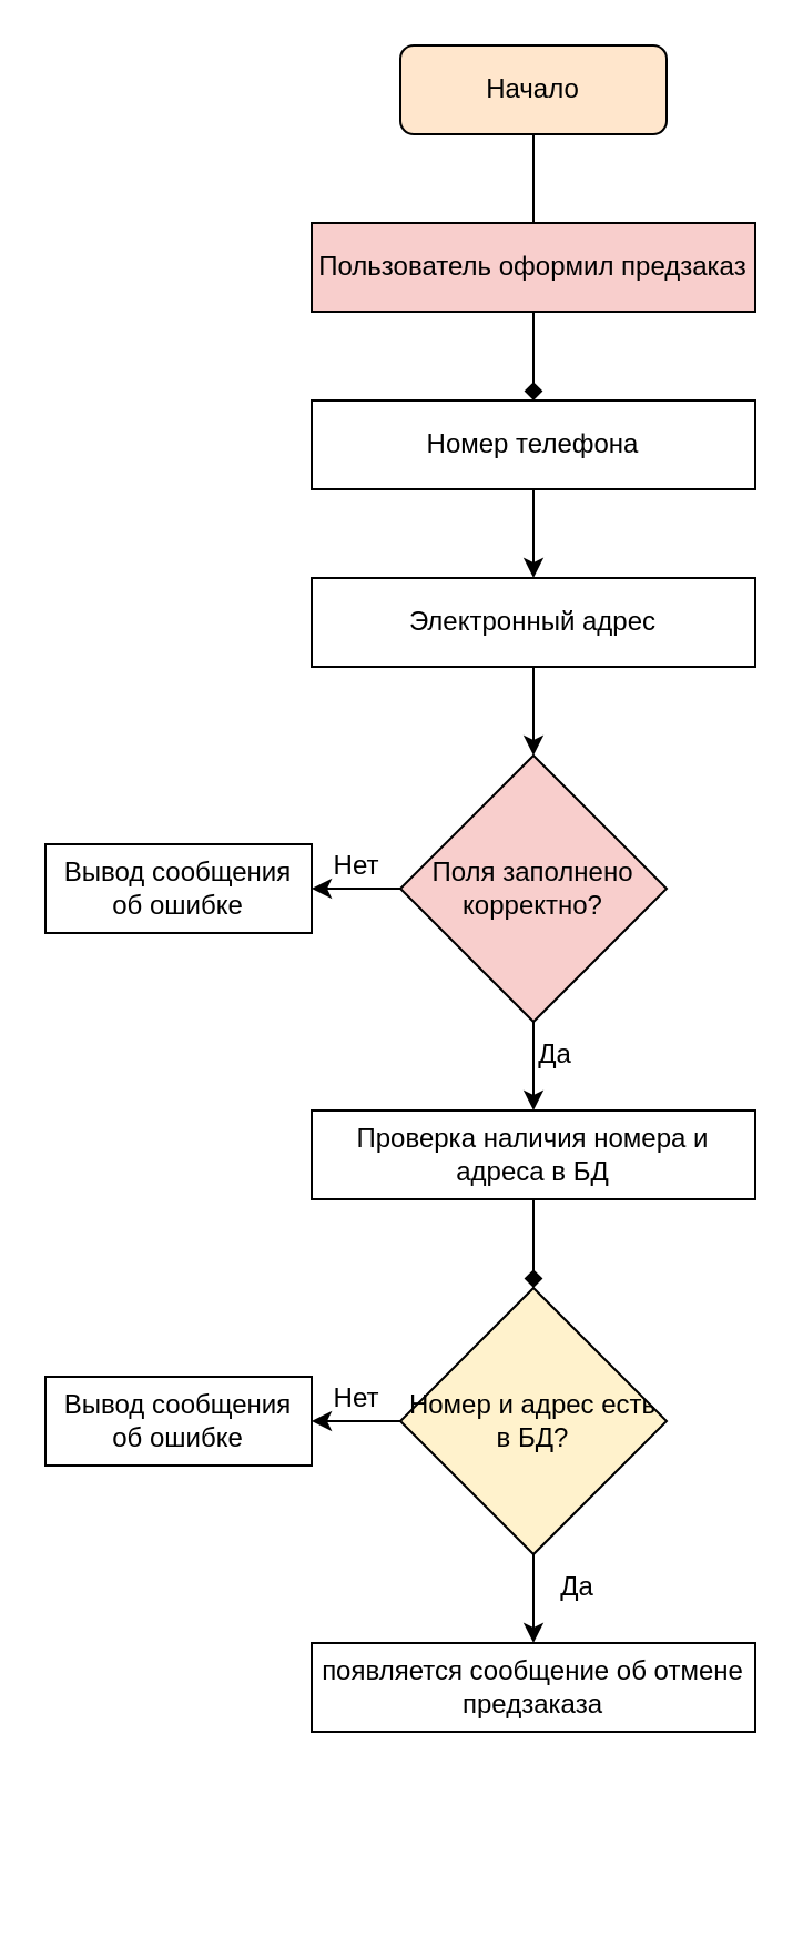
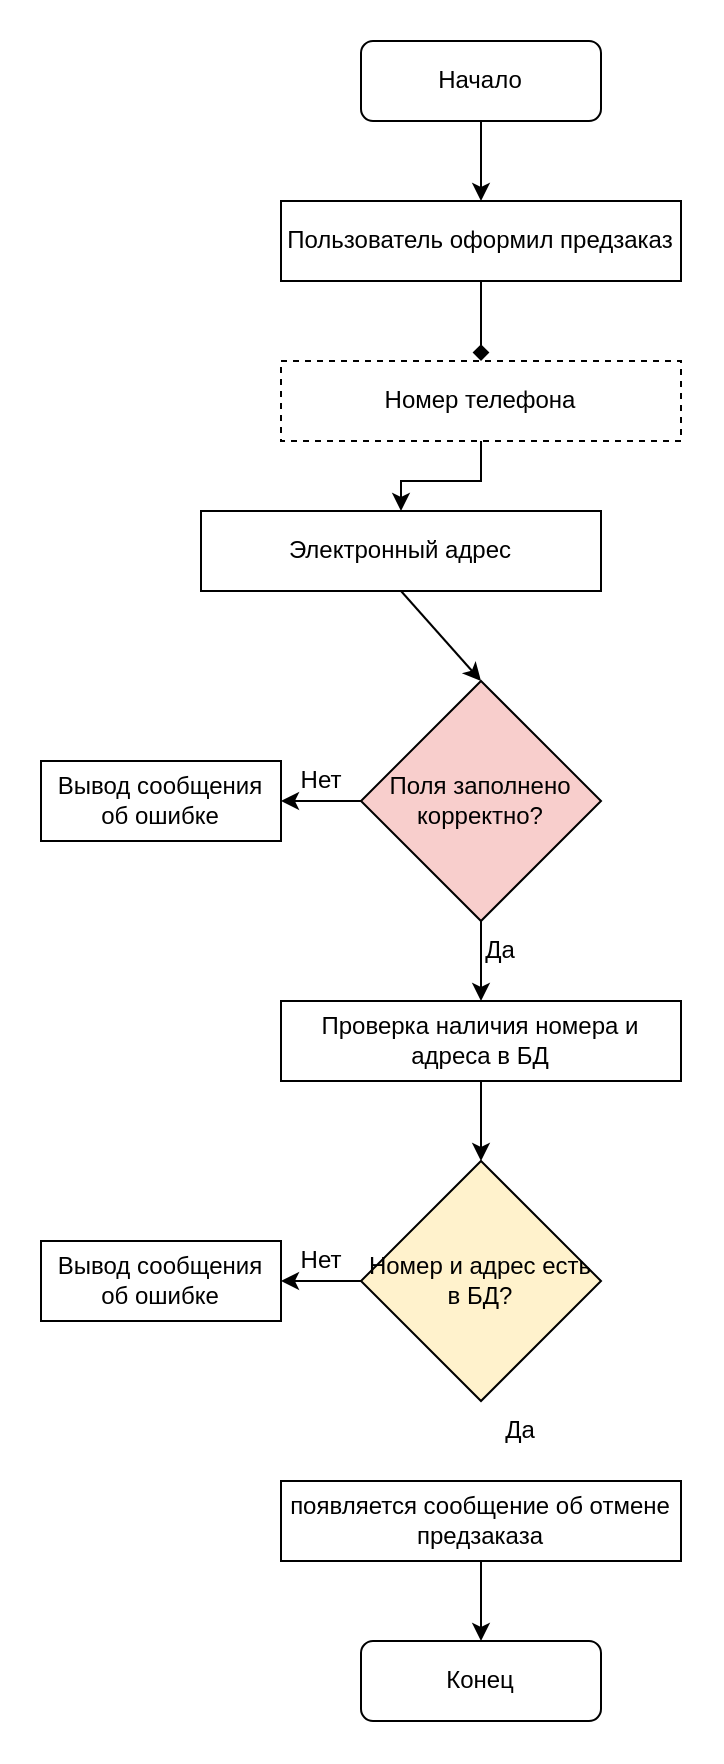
- <mxCell id="2" value="Начало" style="rounded=1;whiteSpace=wrap;html=1;fontSize=12;glass=0;strokeWidth=1;shadow=0;fillColor=#ffe6cc;" parent="1" vertex="1"><mxGeometry x="180" width="120" height="40" as="geometry" y="20" /></mxCell>
+ <mxCell id="2" value="Начало" style="rounded=1;whiteSpace=wrap;html=1;fontSize=12;glass=0;strokeWidth=1;shadow=0;" parent="1" vertex="1"><mxGeometry x="180" width="120" height="40" as="geometry" y="20" /></mxCell>
- <mxCell id="5" value="" style="endArrow=none;html=1;rounded=0;exitX=0.5;exitY=1;exitDx=0;exitDy=0;entryX=0.5;entryY=0;entryDx=0;entryDy=0;" edge="1" parent="1" source="2" target="4"><mxGeometry width="50" height="50" relative="1" as="geometry"><mxPoint x="210" y="370" as="sourcePoint" /><mxPoint x="260" y="320" as="targetPoint" /></mxGeometry></mxCell>
+ <mxCell id="5" value="" style="endArrow=classic;html=1;rounded=0;exitX=0.5;exitY=1;exitDx=0;exitDy=0;entryX=0.5;entryY=0;entryDx=0;entryDy=0;" edge="1" parent="1" source="2" target="4"><mxGeometry width="50" height="50" relative="1" as="geometry"><mxPoint x="210" y="370" as="sourcePoint" /><mxPoint x="260" y="320" as="targetPoint" /></mxGeometry></mxCell>
- <mxCell id="4" value="Пользователь оформил предзаказ" style="rounded=0;whiteSpace=wrap;html=1;fillColor=#f8cecc;" vertex="1" parent="1"><mxGeometry x="140" y="100" width="200" height="40" as="geometry" /></mxCell>
+ <mxCell id="4" value="Пользователь оформил предзаказ" style="rounded=0;whiteSpace=wrap;html=1;" vertex="1" parent="1"><mxGeometry x="140" y="100" width="200" height="40" as="geometry" /></mxCell>
- <mxCell id="8" value="Номер телефона" style="rounded=0;whiteSpace=wrap;html=1;" vertex="1" parent="1"><mxGeometry x="140" y="180" width="200" height="40" as="geometry" /></mxCell>
+ <mxCell id="8" value="Номер телефона" style="rounded=0;whiteSpace=wrap;html=1;dashed=1;" vertex="1" parent="1"><mxGeometry x="140" y="180" width="200" height="40" as="geometry" /></mxCell>
- <mxCell id="6" value="Электронный адрес" style="rounded=0;whiteSpace=wrap;html=1;" vertex="1" parent="1"><mxGeometry x="140" y="260" width="200" height="40" as="geometry" /></mxCell>
+ <mxCell id="6" value="Электронный адрес" style="rounded=0;whiteSpace=wrap;html=1;" vertex="1" parent="1"><mxGeometry x="100" y="255" width="200" height="40" as="geometry" /></mxCell>
- <mxCell id="19" value="" style="endArrow=diamond;html=1;rounded=0;exitX=0.5;exitY=1;exitDx=0;exitDy=0;entryX=0.5;entryY=0;entryDx=0;entryDy=0;" edge="1" parent="1" source="15" target="18"><mxGeometry width="50" height="50" relative="1" as="geometry"><mxPoint x="260" y="510" as="sourcePoint" /><mxPoint x="310" y="460" as="targetPoint" /></mxGeometry></mxCell>
+ <mxCell id="19" value="" style="endArrow=classic;html=1;rounded=0;exitX=0.5;exitY=1;exitDx=0;exitDy=0;entryX=0.5;entryY=0;entryDx=0;entryDy=0;" edge="1" parent="1" source="15" target="18"><mxGeometry width="50" height="50" relative="1" as="geometry"><mxPoint x="260" y="510" as="sourcePoint" /><mxPoint x="310" y="460" as="targetPoint" /></mxGeometry></mxCell>
- <mxCell id="24" value="" style="endArrow=classic;html=1;rounded=0;exitX=0.5;exitY=1;exitDx=0;exitDy=0;entryX=0.5;entryY=0;entryDx=0;entryDy=0;" edge="1" parent="1" source="18" target="23"><mxGeometry width="50" height="50" relative="1" as="geometry"><mxPoint x="260" y="700" as="sourcePoint" /><mxPoint x="310" y="650" as="targetPoint" /></mxGeometry></mxCell>
+ <mxCell id="26" value="" style="endArrow=classic;html=1;rounded=0;exitX=0.5;exitY=1;exitDx=0;exitDy=0;entryX=0.5;entryY=0;entryDx=0;entryDy=0;" edge="1" parent="1" source="23" target="3"><mxGeometry width="50" height="50" relative="1" as="geometry"><mxPoint x="260" y="740" as="sourcePoint" /><mxPoint x="310" y="690" as="targetPoint" /></mxGeometry></mxCell>
+ <mxCell id="3" value="Конец" style="rounded=1;whiteSpace=wrap;html=1;fontSize=12;glass=0;strokeWidth=1;shadow=0;" parent="1" vertex="1"><mxGeometry x="180" y="820" width="120" height="40" as="geometry" /></mxCell>
